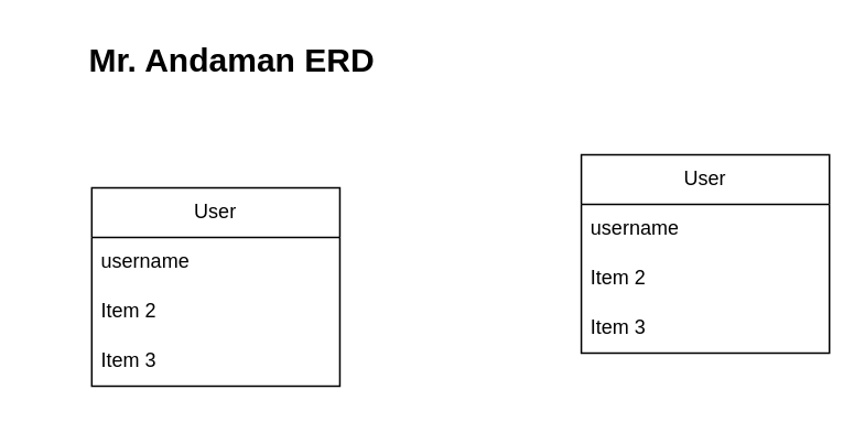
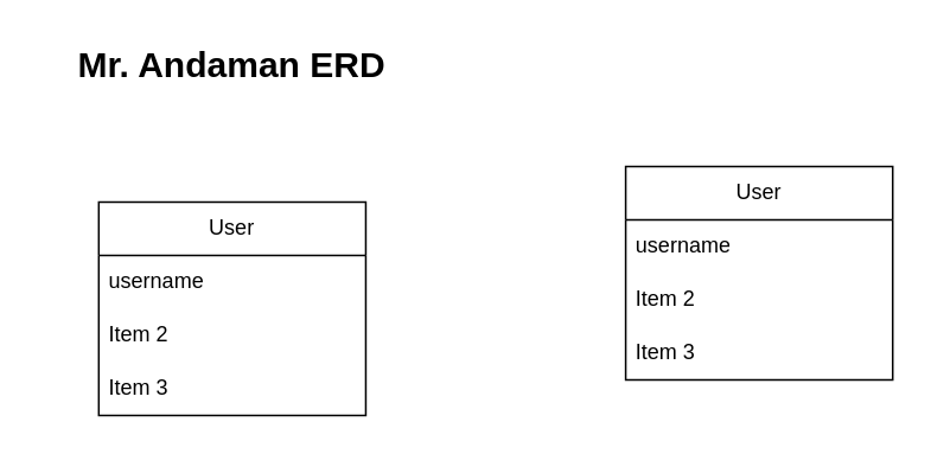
- <mxCell id="6" value="&lt;font style=&quot;font-size: 20px;&quot;&gt;Mr. Andaman ERD&lt;/font&gt;" style="text;html=1;align=center;verticalAlign=middle;whiteSpace=wrap;rounded=0;fontStyle=1" vertex="1" parent="1"><mxGeometry x="30" y="20" width="220" height="30" as="geometry" /></mxCell>
+ <mxCell id="6" value="&lt;font style=&quot;font-size: 20px;&quot;&gt;Mr. Andaman ERD&lt;/font&gt;" style="text;html=1;align=center;verticalAlign=middle;whiteSpace=wrap;rounded=0;fontStyle=1" vertex="1" parent="1"><mxGeometry x="20" y="20" width="220" height="30" as="geometry" /></mxCell>
